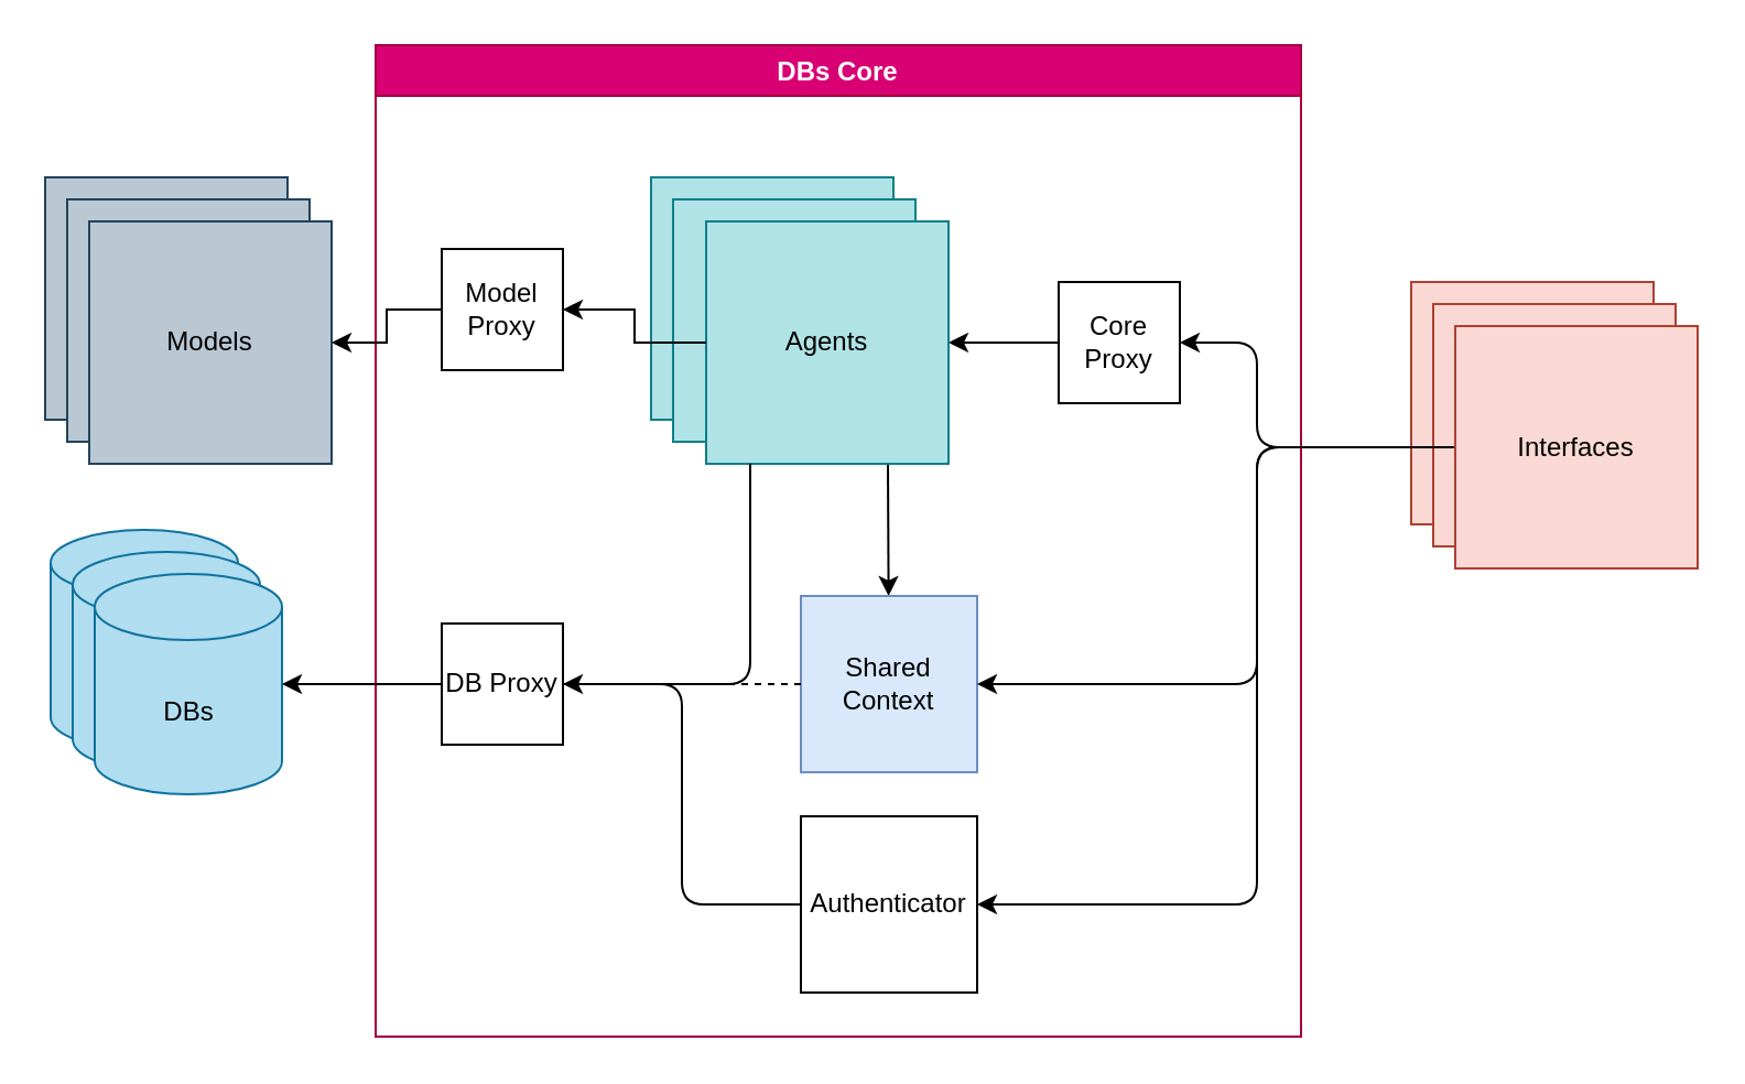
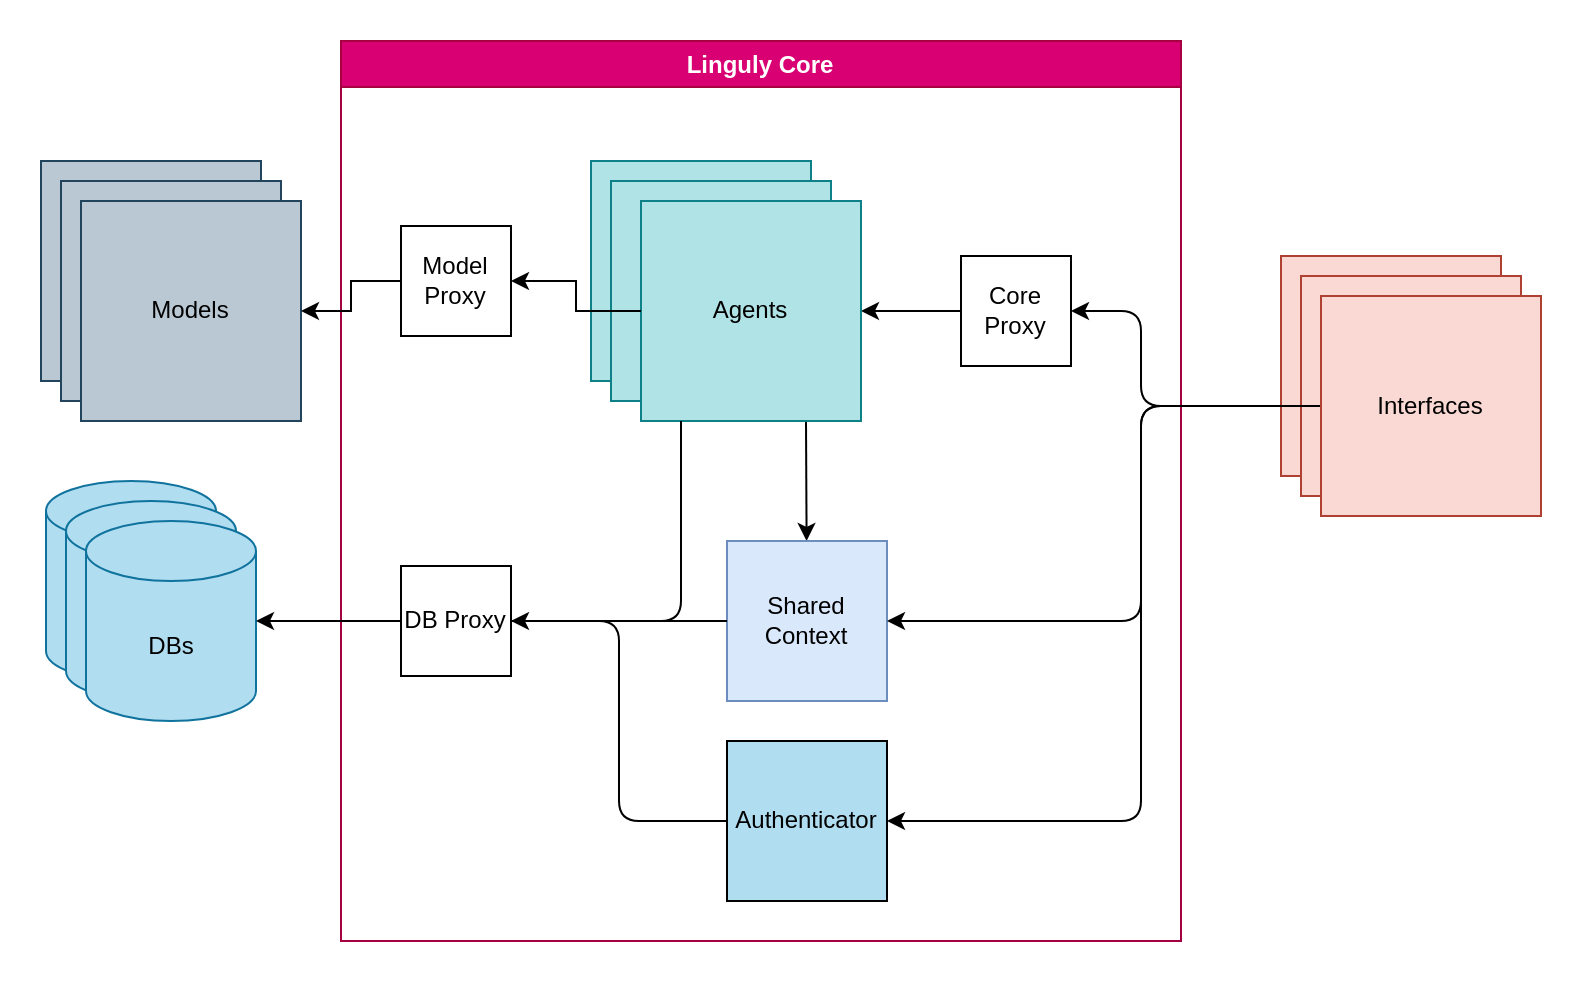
- <mxCell id="2" value="DBs Core" style="swimlane;fillColor=#d80073;fontColor=#ffffff;strokeColor=#A50040;" parent="1" vertex="1"><mxGeometry x="170" y="20" width="420" height="450" as="geometry"><mxRectangle x="230" y="330" width="110" height="30" as="alternateBounds" /></mxGeometry></mxCell>
+ <mxCell id="2" value="Linguly Core" style="swimlane;fillColor=#d80073;fontColor=#ffffff;strokeColor=#A50040;" parent="1" vertex="1"><mxGeometry x="170" y="20" width="420" height="450" as="geometry"><mxRectangle x="230" y="330" width="110" height="30" as="alternateBounds" /></mxGeometry></mxCell>
- <mxCell id="26" style="edgeStyle=none;html=1;entryX=1;entryY=0.5;entryDx=0;entryDy=0;startArrow=none;startFill=0;endArrow=none;endFill=0;dashed=1;" edge="1" parent="1" source="7" target="23"><mxGeometry relative="1" as="geometry" /></mxCell>
+ <mxCell id="26" style="edgeStyle=none;html=1;entryX=1;entryY=0.5;entryDx=0;entryDy=0;startArrow=none;startFill=0;endArrow=none;endFill=0;" edge="1" parent="1" source="7" target="23"><mxGeometry relative="1" as="geometry" /></mxCell>
- <mxCell id="3" value="Authenticator" style="whiteSpace=wrap;html=1;aspect=fixed;" parent="2" vertex="1"><mxGeometry x="193" y="350" width="80" height="80" as="geometry" /></mxCell>
+ <mxCell id="3" value="Authenticator" style="whiteSpace=wrap;html=1;aspect=fixed;fillColor=#b1ddf0;" parent="2" vertex="1"><mxGeometry x="193" y="350" width="80" height="80" as="geometry" /></mxCell>
